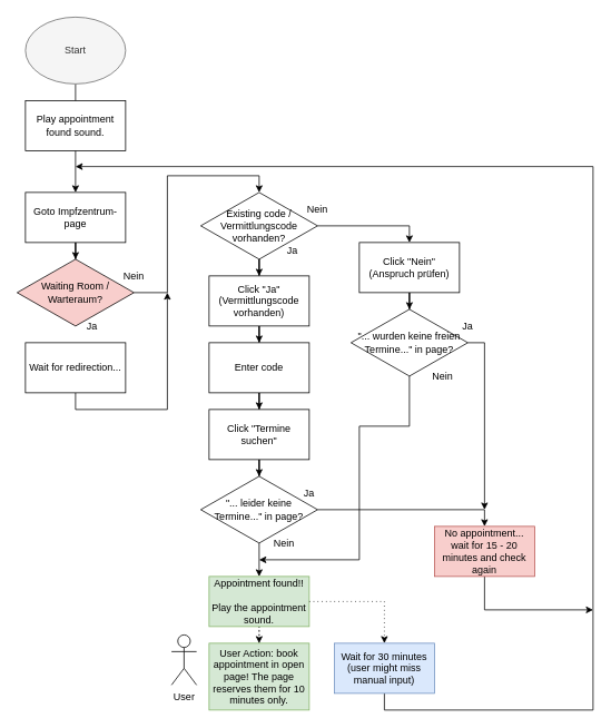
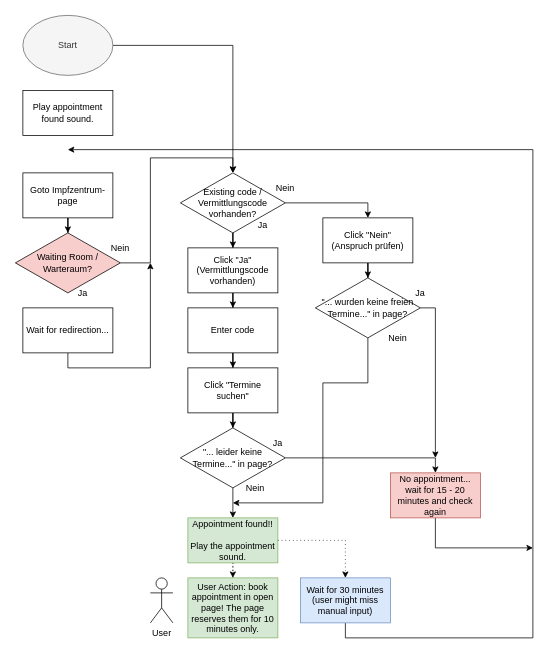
- <mxCell id="4" style="edgeStyle=orthogonalEdgeStyle;rounded=0;orthogonalLoop=1;jettySize=auto;html=1;" edge="1" parent="1" source="5" target="3"><mxGeometry relative="1" as="geometry" /></mxCell>
+ <mxCell id="4" style="edgeStyle=orthogonalEdgeStyle;rounded=0;orthogonalLoop=1;jettySize=auto;html=1;" edge="1" parent="1" source="5" target="14"><mxGeometry relative="1" as="geometry" /></mxCell>
- <mxCell id="40" value="User" style="shape=umlActor;verticalLabelPosition=bottom;verticalAlign=top;html=1;outlineConnect=0;" vertex="1" parent="1"><mxGeometry x="205" y="760" width="30" height="60" as="geometry" /></mxCell>
+ <mxCell id="40" value="User" style="shape=umlActor;verticalLabelPosition=bottom;verticalAlign=top;html=1;outlineConnect=0;" vertex="1" parent="1"><mxGeometry x="200" y="770" width="30" height="60" as="geometry" /></mxCell>
